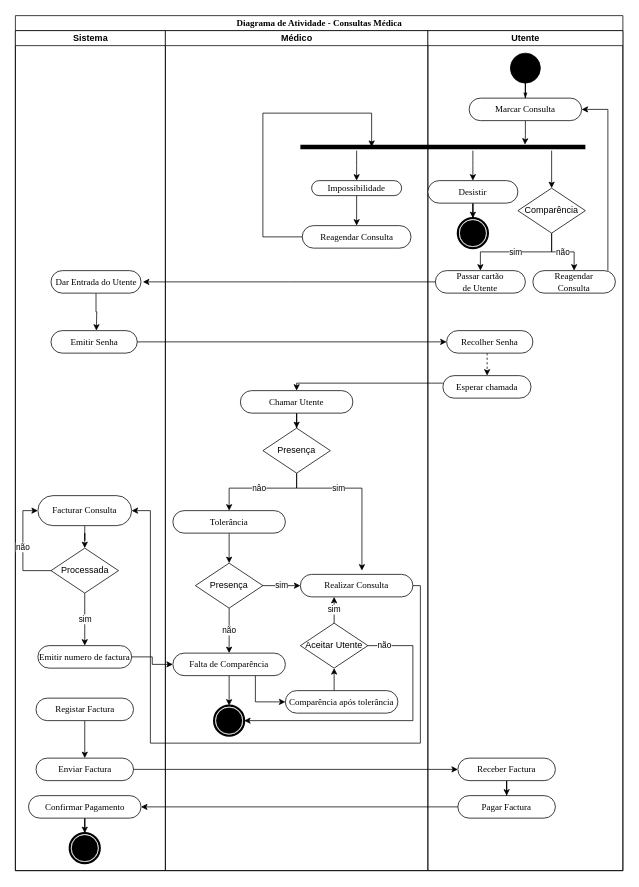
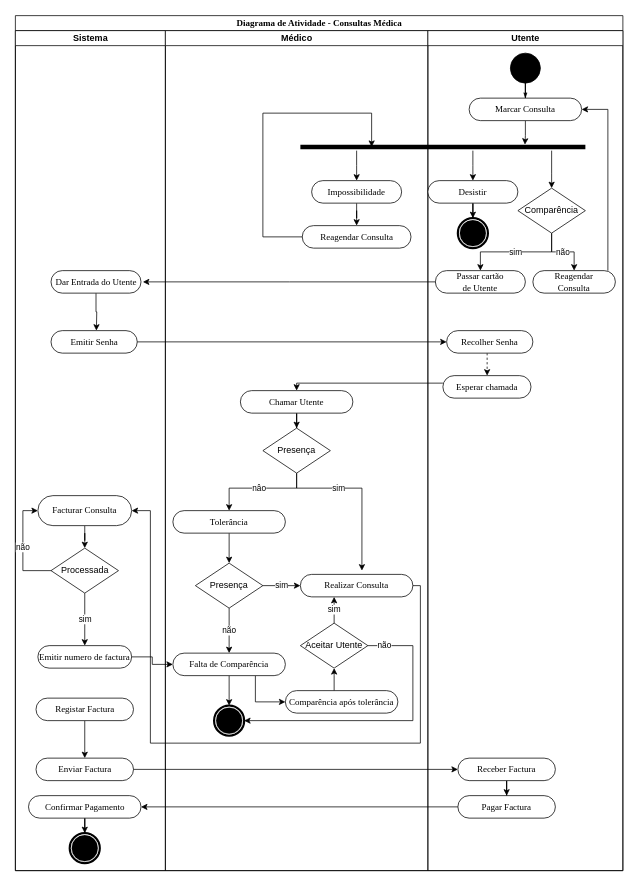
- <mxCell id="42" value="Impossibilidade" style="rounded=1;whiteSpace=wrap;html=1;shadow=0;comic=0;labelBackgroundColor=none;strokeWidth=1;fontFamily=Verdana;fontSize=12;align=center;arcSize=50;direction=west;" vertex="1" parent="20"><mxGeometry x="195" y="200" width="120" height="20" as="geometry" /></mxCell>
+ <mxCell id="42" value="Impossibilidade" style="rounded=1;whiteSpace=wrap;html=1;shadow=0;comic=0;labelBackgroundColor=none;strokeWidth=1;fontFamily=Verdana;fontSize=12;align=center;arcSize=50;direction=west;" vertex="1" parent="20"><mxGeometry x="195" y="200" width="120" height="30" as="geometry" /></mxCell>
